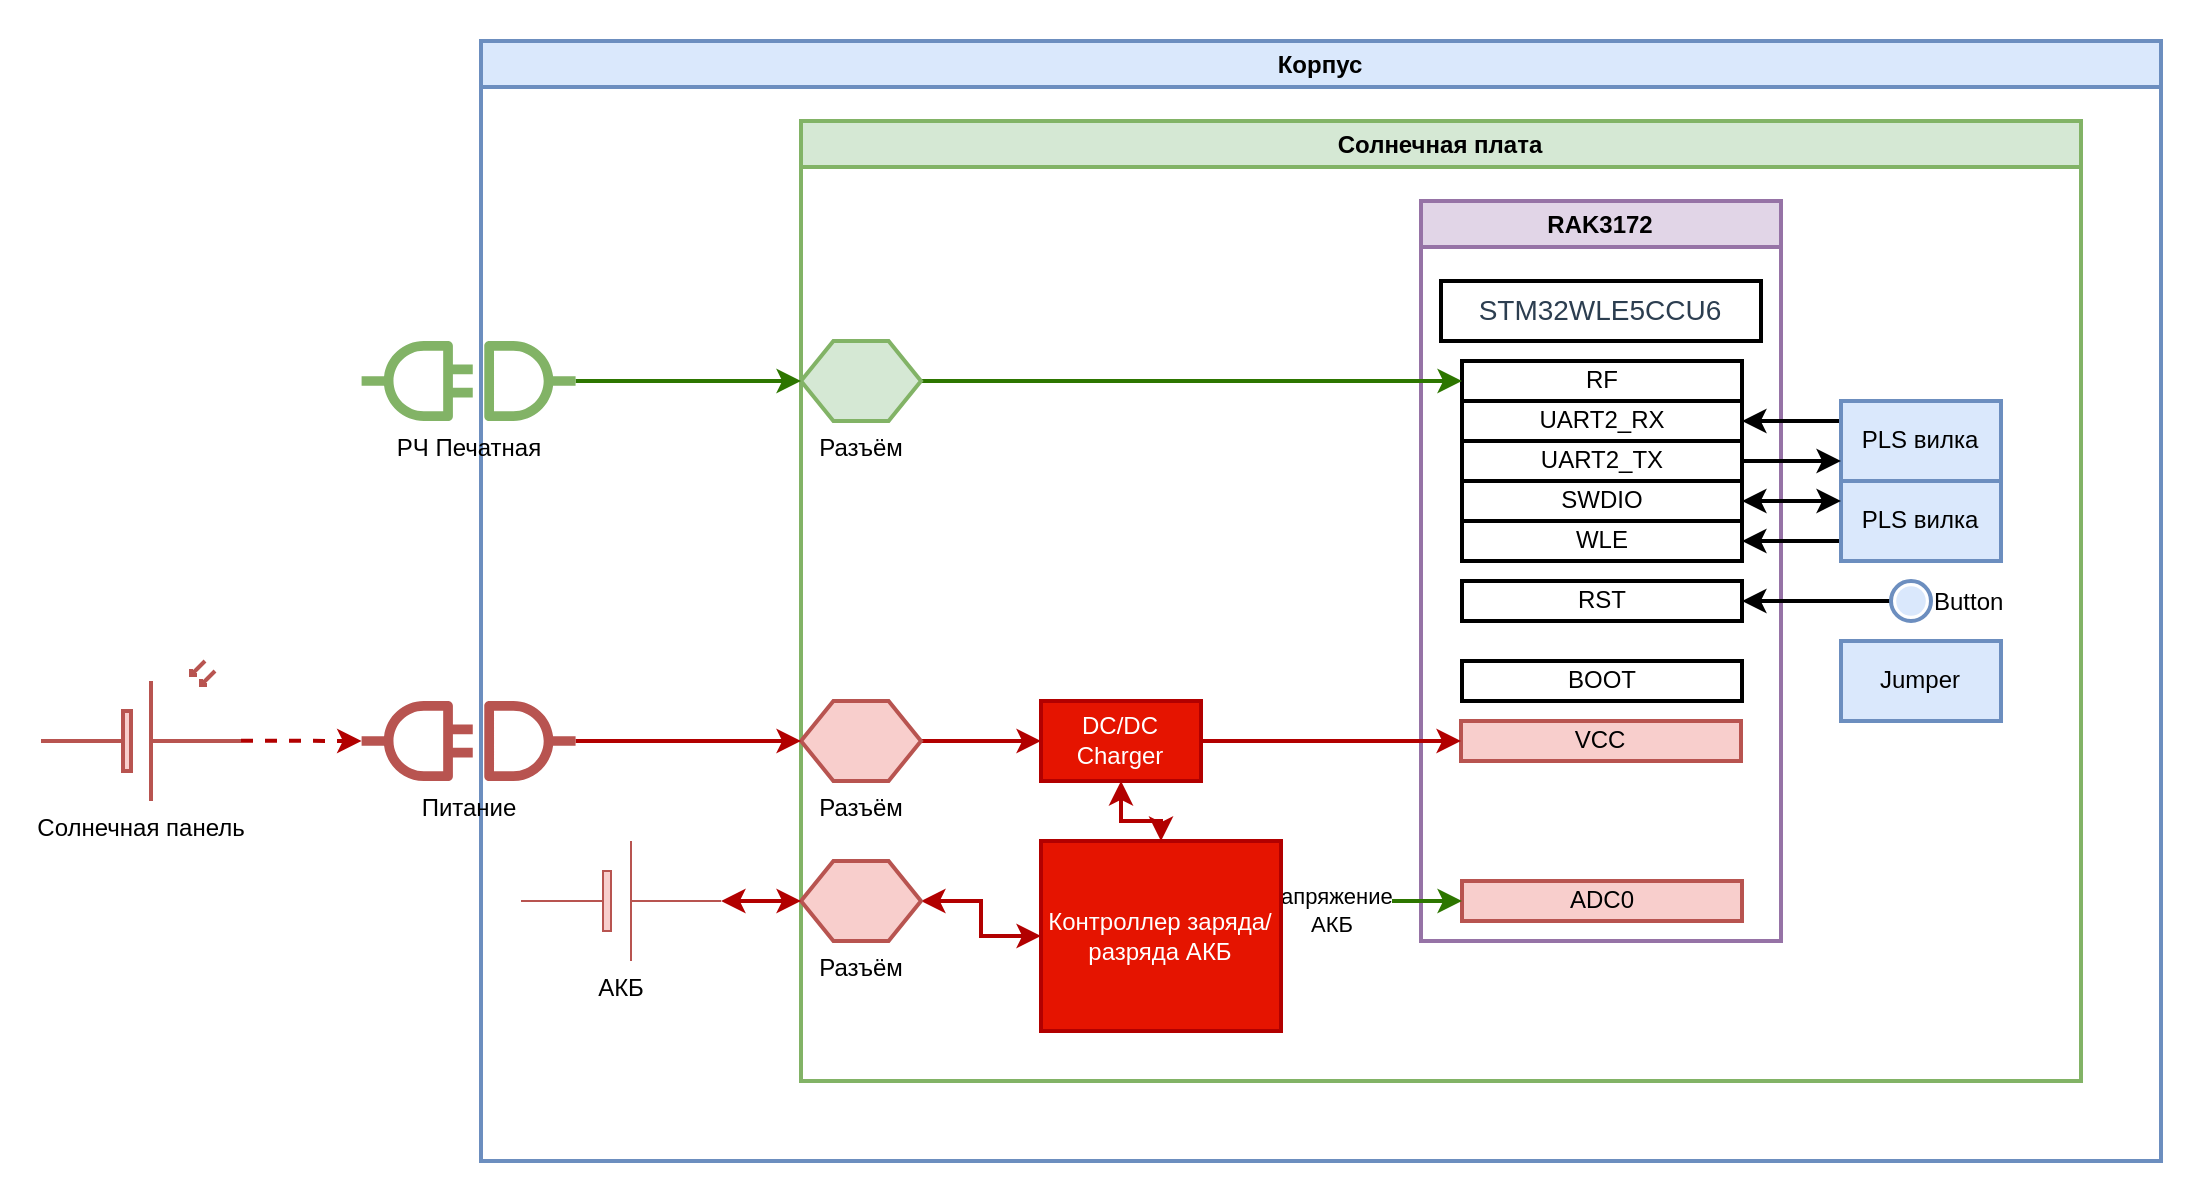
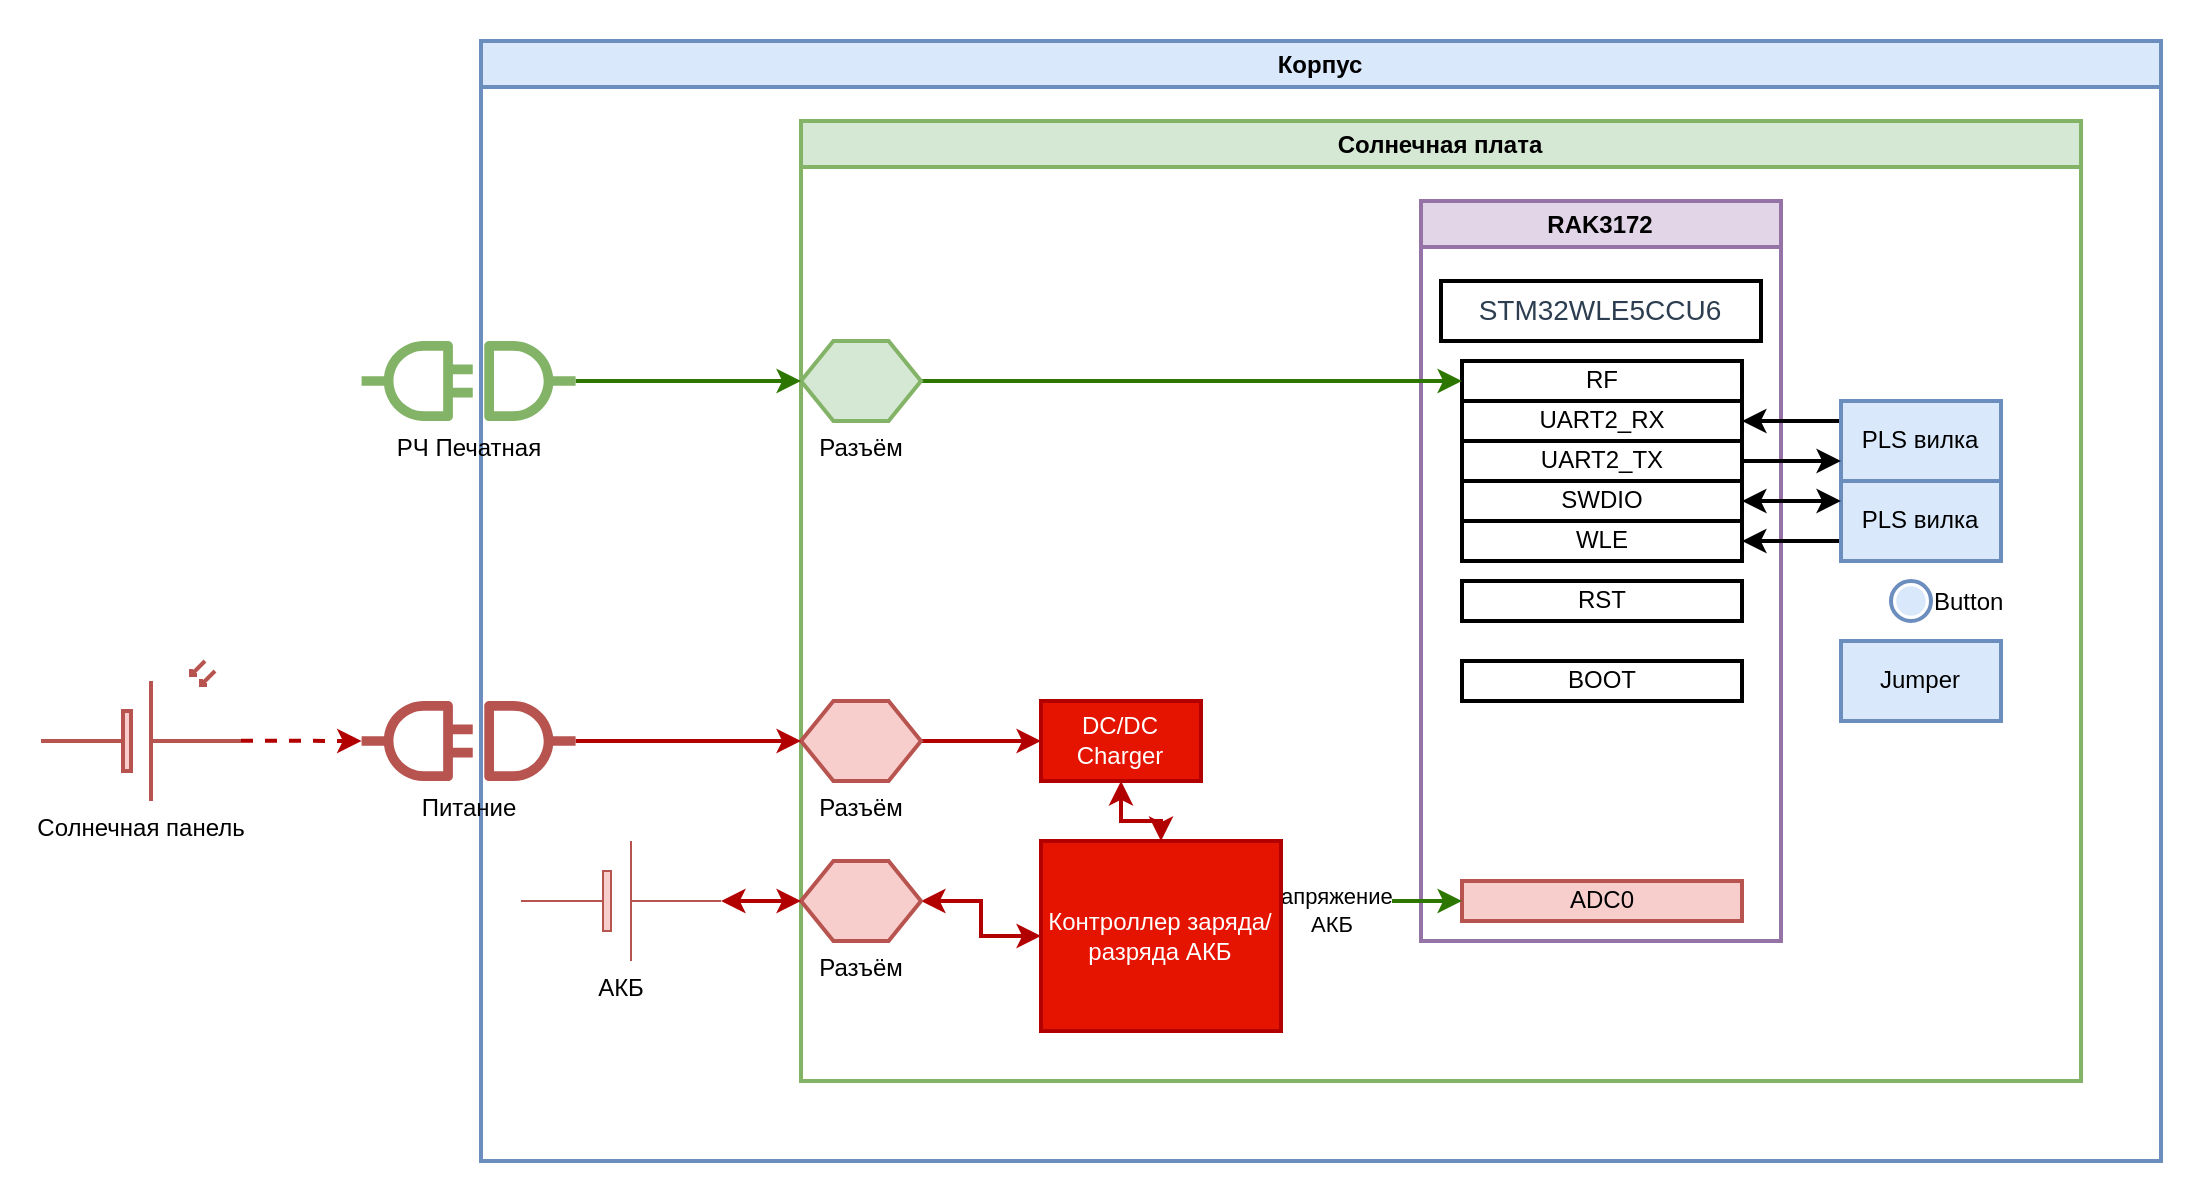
- <mxCell id="23" style="edgeStyle=orthogonalEdgeStyle;rounded=0;orthogonalLoop=1;jettySize=auto;html=1;startArrow=none;startFill=0;strokeWidth=2;" parent="3" source="24" target="8" edge="1"><mxGeometry relative="1" as="geometry" /></mxCell>
- <mxCell id="21" style="edgeStyle=orthogonalEdgeStyle;rounded=0;orthogonalLoop=1;jettySize=auto;html=1;exitX=1;exitY=0.5;exitDx=0;exitDy=0;entryX=0;entryY=0.5;entryDx=0;entryDy=0;startArrow=none;startFill=0;strokeWidth=2;fillColor=#e51400;strokeColor=#B20000;" parent="3" source="22" target="13" edge="1"><mxGeometry relative="1" as="geometry" /></mxCell>
- <mxCell id="13" value="VCC" style="rounded=0;whiteSpace=wrap;html=1;strokeWidth=2;fillColor=#f8cecc;strokeColor=#b85450;" parent="4" vertex="1"><mxGeometry x="20" y="260" width="140" height="20" as="geometry" /></mxCell>
